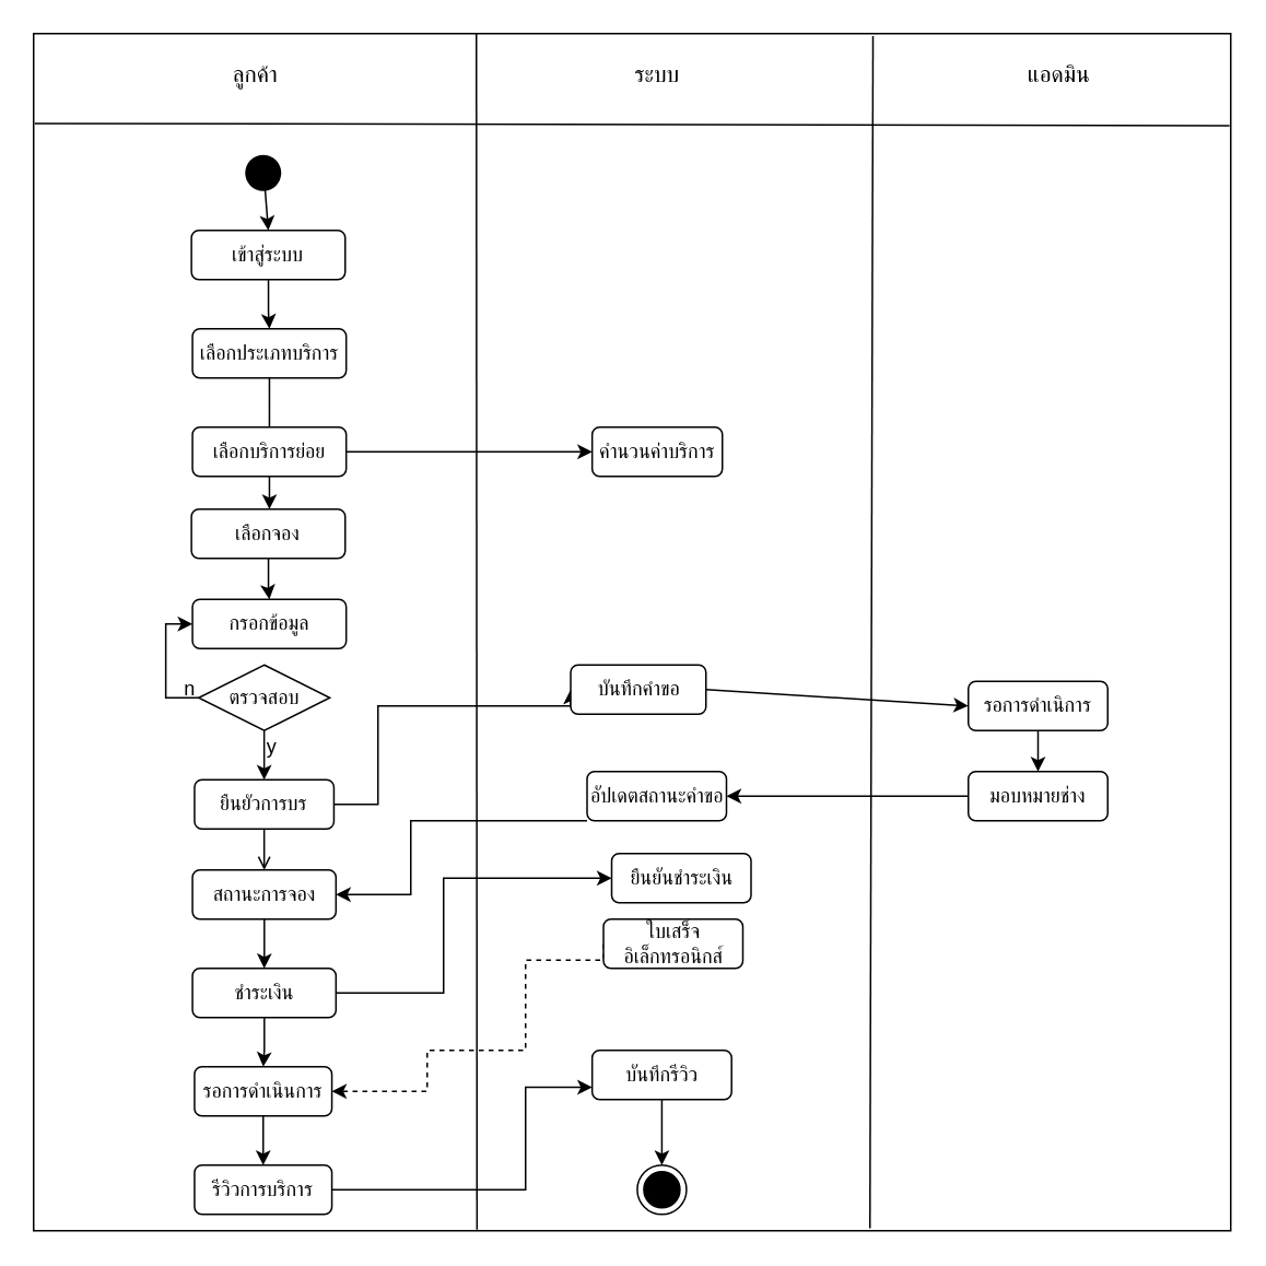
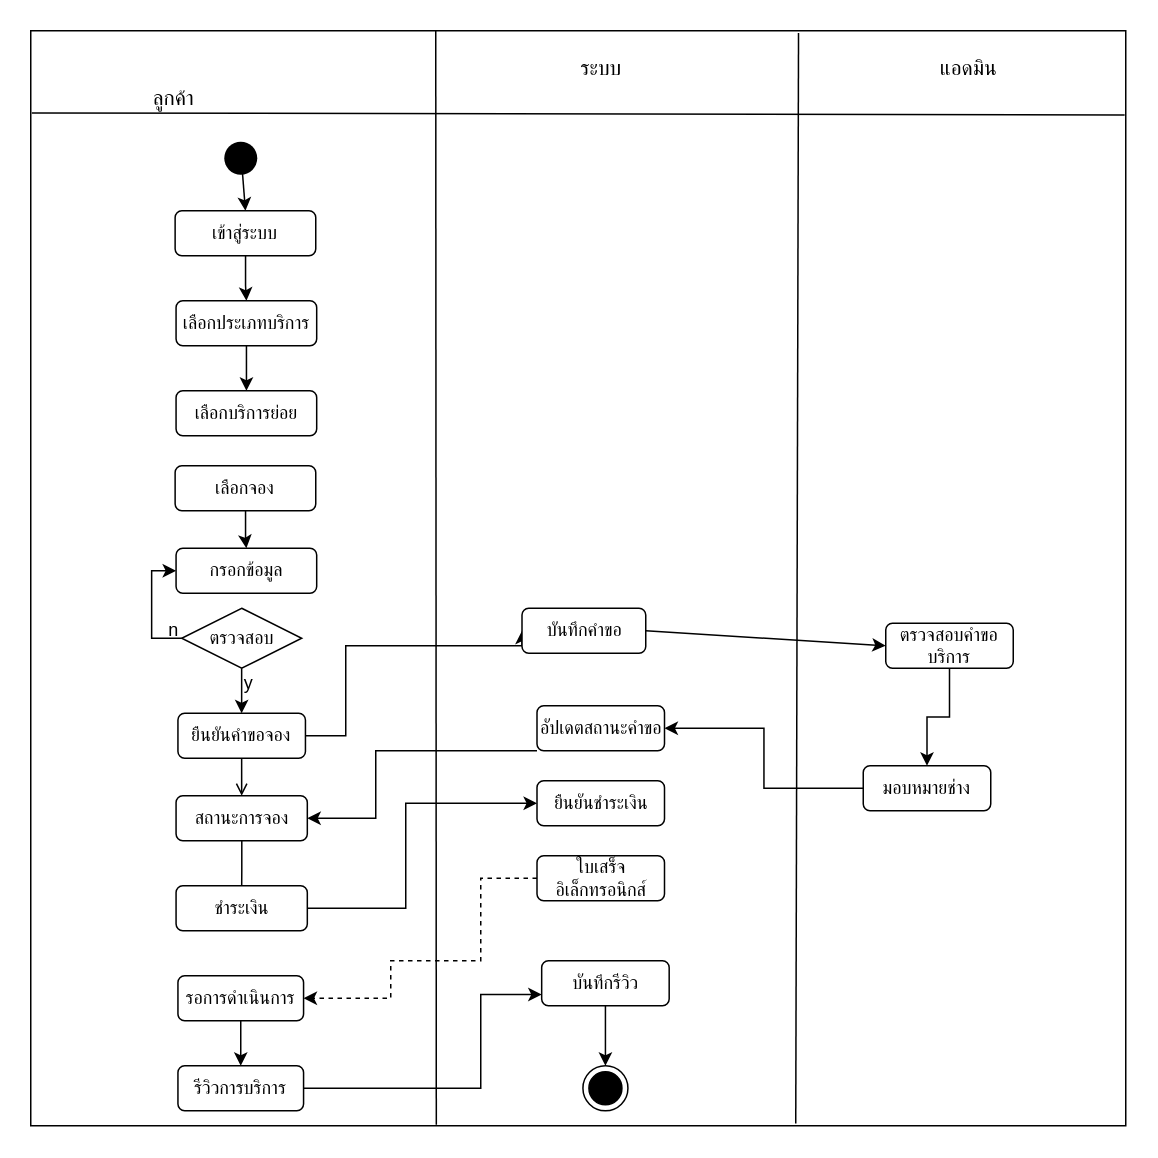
- <mxCell id="7" value="&lt;font style=&quot;font-size: 14px;&quot;&gt;ลูกค้า&lt;/font&gt;" style="text;html=1;align=center;verticalAlign=middle;resizable=0;points=[];autosize=1;strokeColor=none;fillColor=none;" parent="2" vertex="1"><mxGeometry x="105" y="10" width="60" height="30" as="geometry" /></mxCell>
+ <mxCell id="7" value="&lt;font style=&quot;font-size: 14px;&quot;&gt;ลูกค้า&lt;/font&gt;" style="text;html=1;align=center;verticalAlign=middle;resizable=0;points=[];autosize=1;strokeColor=none;fillColor=none;" parent="2" vertex="1"><mxGeometry x="65" y="30" width="60" height="30" as="geometry" /></mxCell>
- <mxCell id="14" style="edgeStyle=orthogonalEdgeStyle;rounded=0;orthogonalLoop=1;jettySize=auto;html=1;endArrow=none;" parent="2" source="15" target="18" edge="1"><mxGeometry relative="1" as="geometry" /></mxCell>
+ <mxCell id="14" style="edgeStyle=orthogonalEdgeStyle;rounded=0;orthogonalLoop=1;jettySize=auto;html=1;" parent="2" source="15" target="18" edge="1"><mxGeometry relative="1" as="geometry" /></mxCell>
- <mxCell id="16" style="edgeStyle=orthogonalEdgeStyle;rounded=0;orthogonalLoop=1;jettySize=auto;html=1;entryX=0;entryY=0.5;entryDx=0;entryDy=0;" parent="2" source="18" target="21" edge="1"><mxGeometry relative="1" as="geometry" /></mxCell>
- <mxCell id="21" value="&lt;font&gt;คำนวนค่าบริการ&lt;/font&gt;" style="rounded=1;whiteSpace=wrap;html=1;" parent="2" vertex="1"><mxGeometry x="340.62" y="240" width="79.38" height="30" as="geometry" /></mxCell>
- <mxCell id="17" style="edgeStyle=orthogonalEdgeStyle;rounded=0;orthogonalLoop=1;jettySize=auto;html=1;" parent="2" source="18" target="20" edge="1"><mxGeometry relative="1" as="geometry" /></mxCell>
- <mxCell id="48" value="&lt;font&gt;รอการดำเนิการ&lt;/font&gt;" style="rounded=1;whiteSpace=wrap;html=1;" parent="2" vertex="1"><mxGeometry x="570" y="395" width="85" height="30" as="geometry" /></mxCell>
+ <mxCell id="48" value="&lt;font&gt;ตรวจสอบคำขอบริการ&lt;/font&gt;" style="rounded=1;whiteSpace=wrap;html=1;" parent="2" vertex="1"><mxGeometry x="570" y="395" width="85" height="30" as="geometry" /></mxCell>
- <mxCell id="50" value="&lt;font&gt;มอบหมายช่าง&lt;/font&gt;" style="rounded=1;whiteSpace=wrap;html=1;" parent="2" vertex="1"><mxGeometry x="570" y="450" width="85" height="30" as="geometry" /></mxCell>
+ <mxCell id="50" value="&lt;font&gt;มอบหมายช่าง&lt;/font&gt;" style="rounded=1;whiteSpace=wrap;html=1;" parent="2" vertex="1"><mxGeometry x="555" y="490" width="85" height="30" as="geometry" /></mxCell>
- <mxCell id="25" value="&lt;font&gt;ยืนยัวการบร&lt;/font&gt;" style="rounded=1;whiteSpace=wrap;html=1;" parent="2" vertex="1"><mxGeometry x="98.13" y="455" width="85" height="30" as="geometry" /></mxCell>
+ <mxCell id="25" value="&lt;font&gt;ยืนยันคำขอจอง&lt;/font&gt;" style="rounded=1;whiteSpace=wrap;html=1;" parent="2" vertex="1"><mxGeometry x="98.13" y="455" width="85" height="30" as="geometry" /></mxCell>
- <mxCell id="42" value="&lt;font&gt;ยืนยันชำระเงิน&lt;/font&gt;" style="rounded=1;whiteSpace=wrap;html=1;" parent="2" vertex="1"><mxGeometry x="352.5" y="500" width="85" height="30" as="geometry" /></mxCell>
+ <mxCell id="42" value="&lt;font&gt;ยืนยันชำระเงิน&lt;/font&gt;" style="rounded=1;whiteSpace=wrap;html=1;" parent="2" vertex="1"><mxGeometry x="337.5" y="500" width="85" height="30" as="geometry" /></mxCell>
- <mxCell id="41" value="&lt;font&gt;ใบเสร็จอิเล็กทรอนิกส์&lt;/font&gt;" style="rounded=1;whiteSpace=wrap;html=1;" parent="2" vertex="1"><mxGeometry x="347.5" y="540" width="85" height="30" as="geometry" /></mxCell>
+ <mxCell id="41" value="&lt;font&gt;ใบเสร็จอิเล็กทรอนิกส์&lt;/font&gt;" style="rounded=1;whiteSpace=wrap;html=1;" parent="2" vertex="1"><mxGeometry x="337.5" y="550" width="85" height="30" as="geometry" /></mxCell>
- <mxCell id="26" style="edgeStyle=orthogonalEdgeStyle;rounded=0;orthogonalLoop=1;jettySize=auto;html=1;entryX=0.5;entryY=0;entryDx=0;entryDy=0;" parent="2" source="27" target="30" edge="1"><mxGeometry relative="1" as="geometry" /></mxCell>
+ <mxCell id="26" style="edgeStyle=orthogonalEdgeStyle;rounded=0;orthogonalLoop=1;jettySize=auto;html=1;entryX=0.5;entryY=0;entryDx=0;entryDy=0;endArrow=none;" parent="2" source="27" target="30" edge="1"><mxGeometry relative="1" as="geometry" /></mxCell>
- <mxCell id="28" style="edgeStyle=orthogonalEdgeStyle;rounded=0;orthogonalLoop=1;jettySize=auto;html=1;entryX=0.5;entryY=0;entryDx=0;entryDy=0;" parent="2" source="30" target="32" edge="1"><mxGeometry relative="1" as="geometry" /></mxCell>
